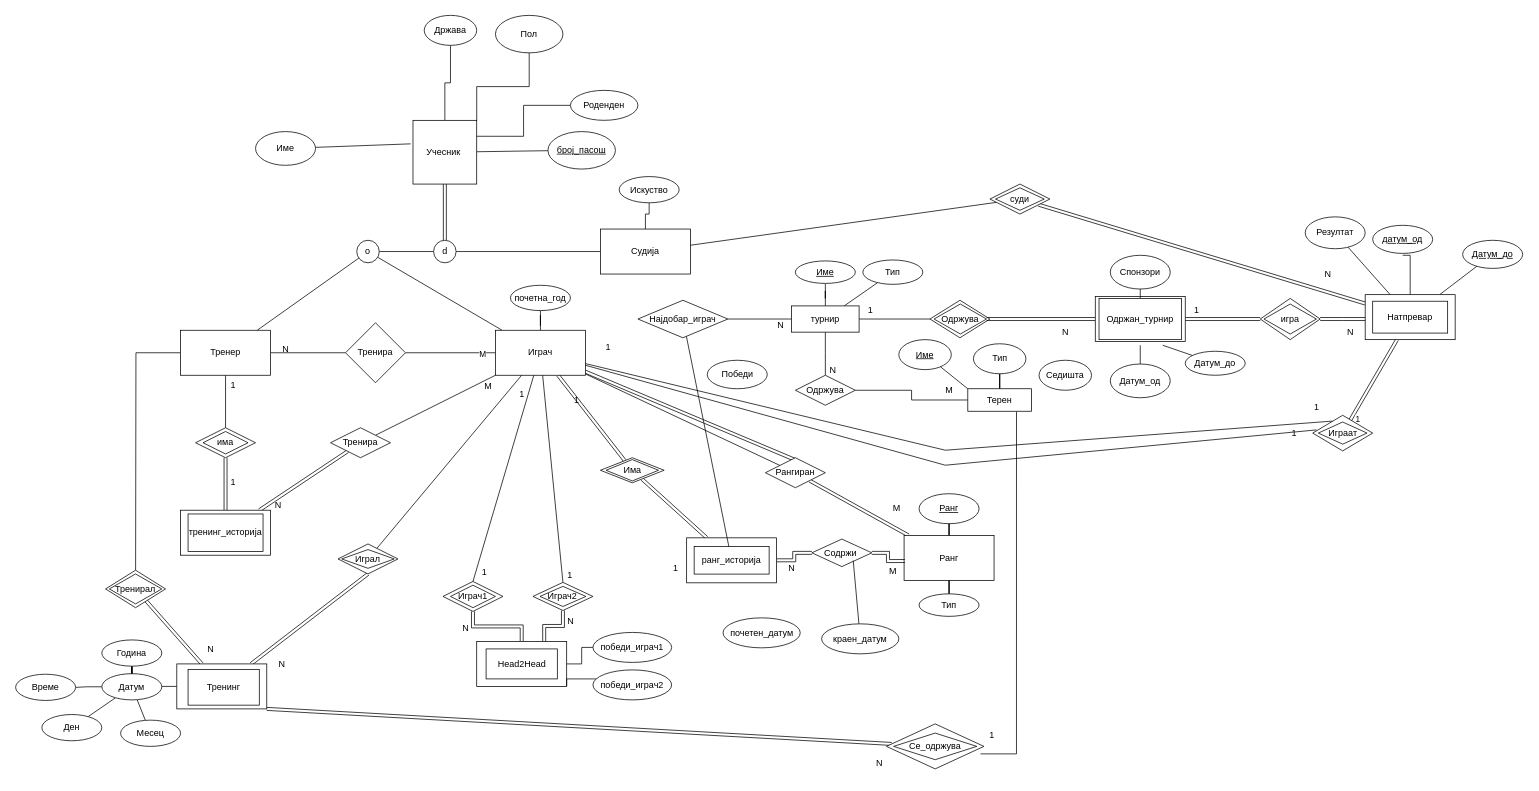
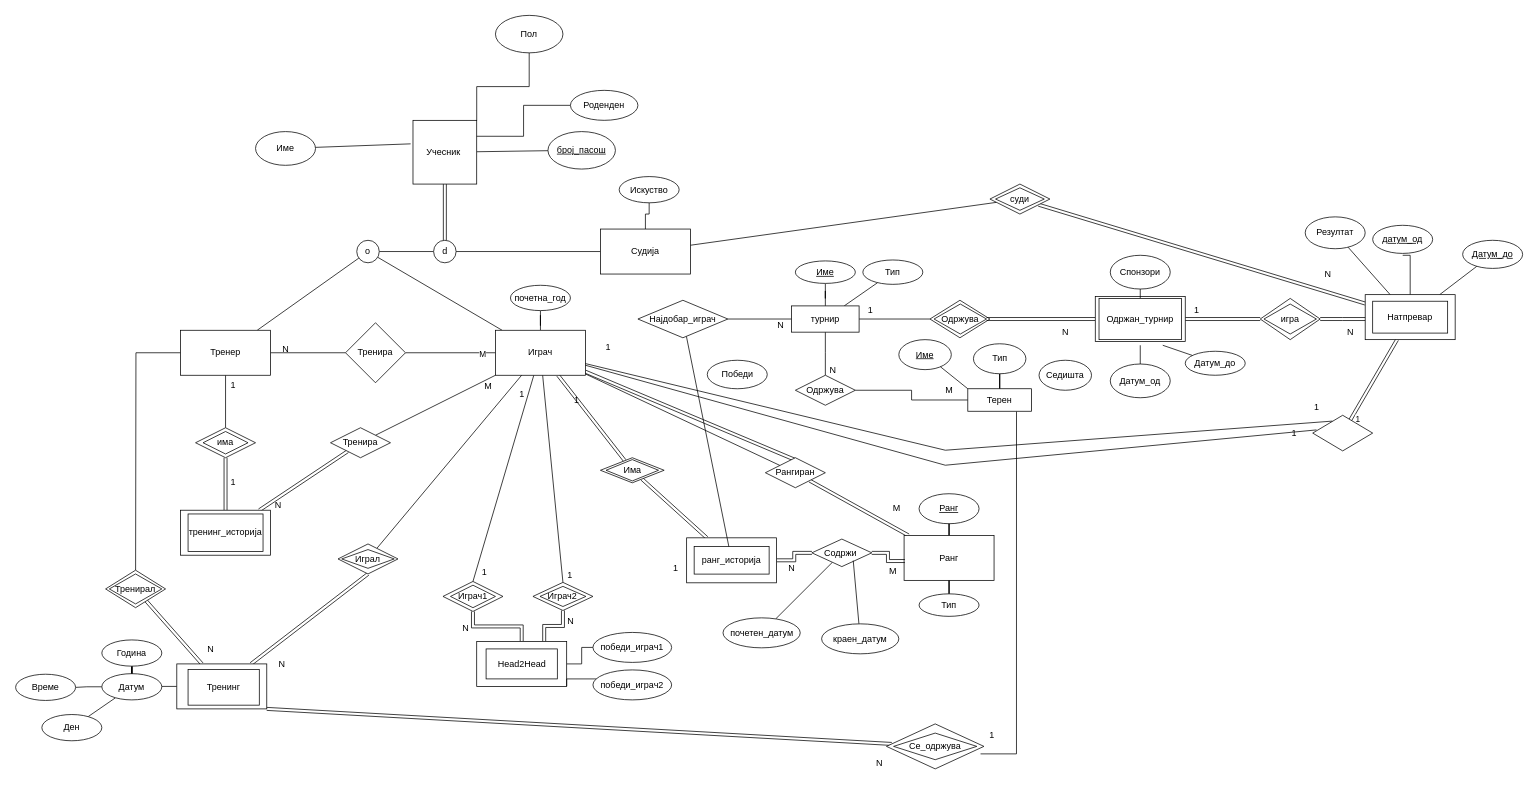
- <mxCell id="6" value="Држава" style="ellipse;whiteSpace=wrap;html=1;" vertex="1" parent="1"><mxGeometry x="565" y="20" width="70" height="40" as="geometry" /></mxCell>
- <mxCell id="2" value="" style="edgeStyle=orthogonalEdgeStyle;rounded=0;orthogonalLoop=1;jettySize=auto;html=1;endArrow=none;endFill=0;" edge="1" parent="1" source="5" target="6"><mxGeometry relative="1" as="geometry" /></mxCell>
- <mxCell id="170" value="Играат" style="rhombus;whiteSpace=wrap;html=1;" vertex="1" parent="1"><mxGeometry x="1757.5" y="562.38" width="65" height="29.5" as="geometry" /></mxCell>
+ <mxCell id="125" value="" style="rounded=0;orthogonalLoop=1;jettySize=auto;html=1;endArrow=none;endFill=0;" edge="1" parent="1" source="126" target="131"><mxGeometry relative="1" as="geometry" /></mxCell>
- <mxCell id="99" value="" style="rounded=0;orthogonalLoop=1;jettySize=auto;html=1;endArrow=none;endFill=0;" edge="1" parent="1" source="100" target="104"><mxGeometry relative="1" as="geometry" /></mxCell>
- <mxCell id="104" value="Месец" style="ellipse;whiteSpace=wrap;html=1;" vertex="1" parent="1"><mxGeometry x="160" y="960" width="80" height="35" as="geometry" /></mxCell>
